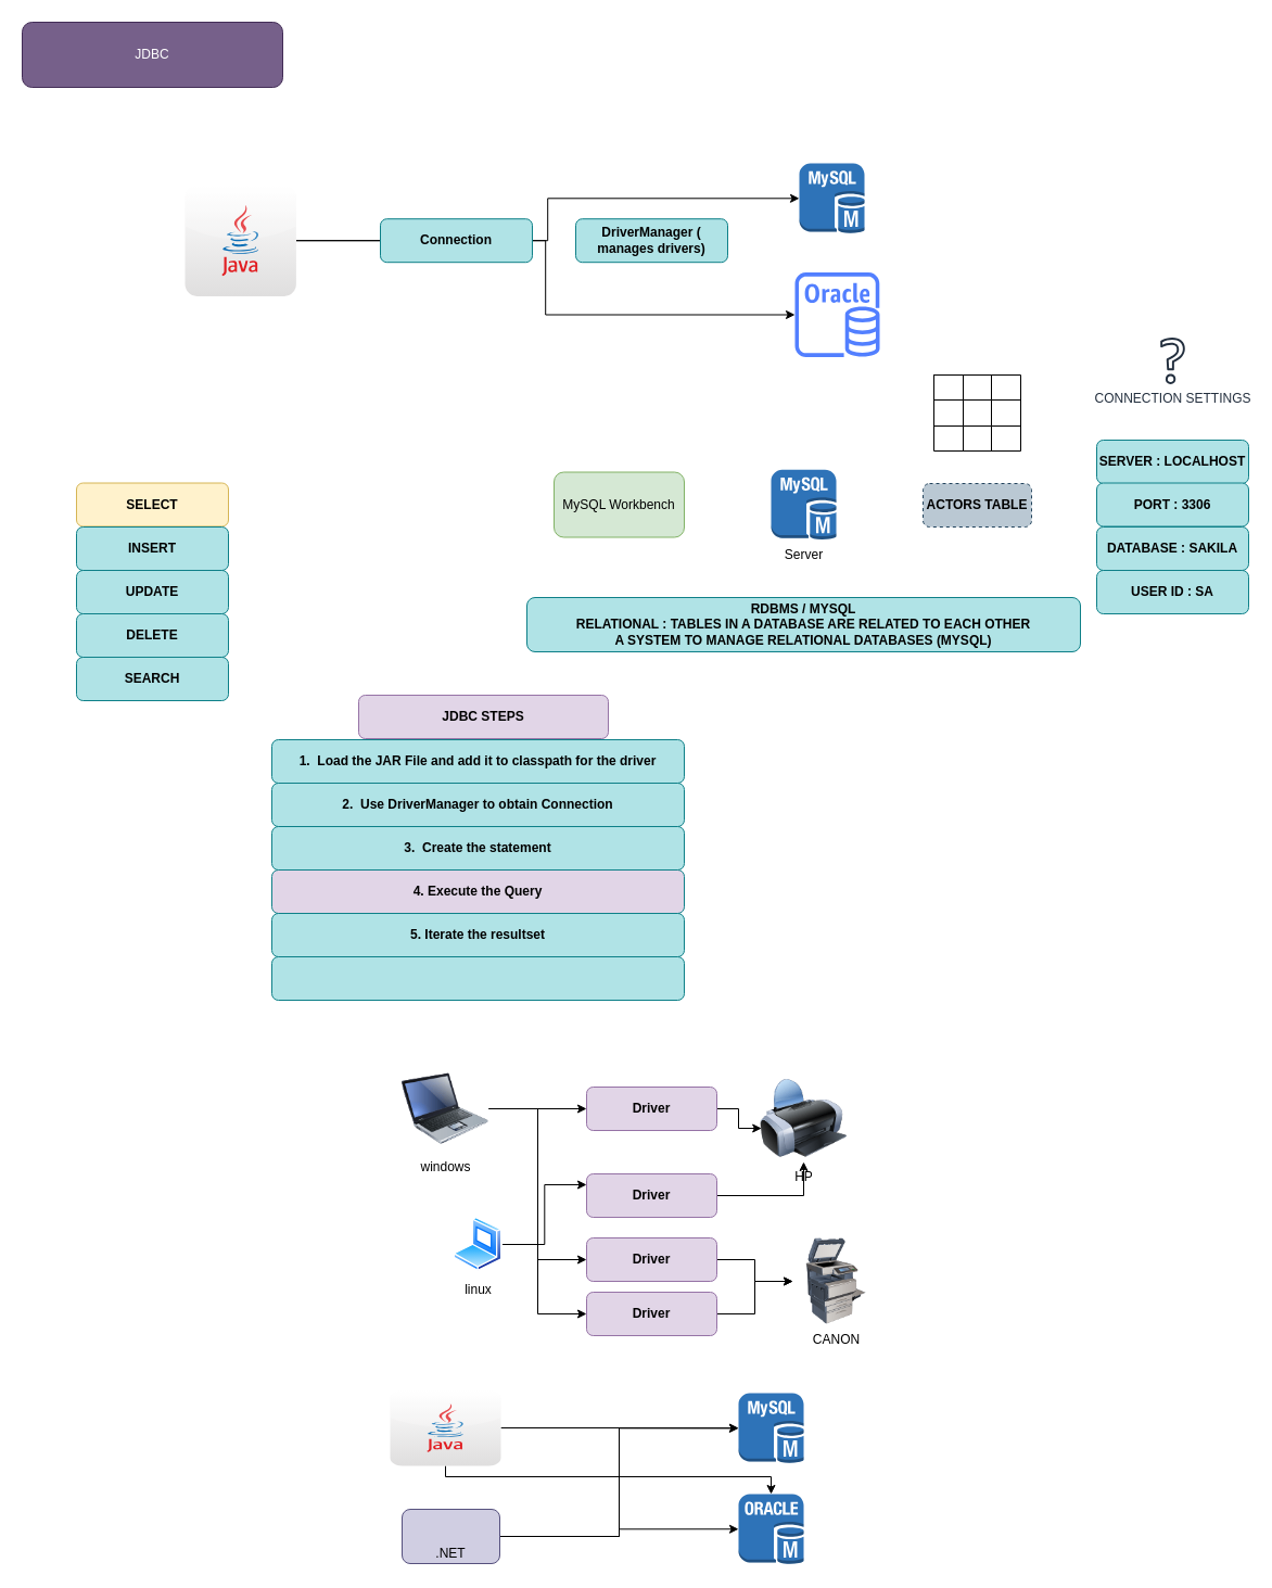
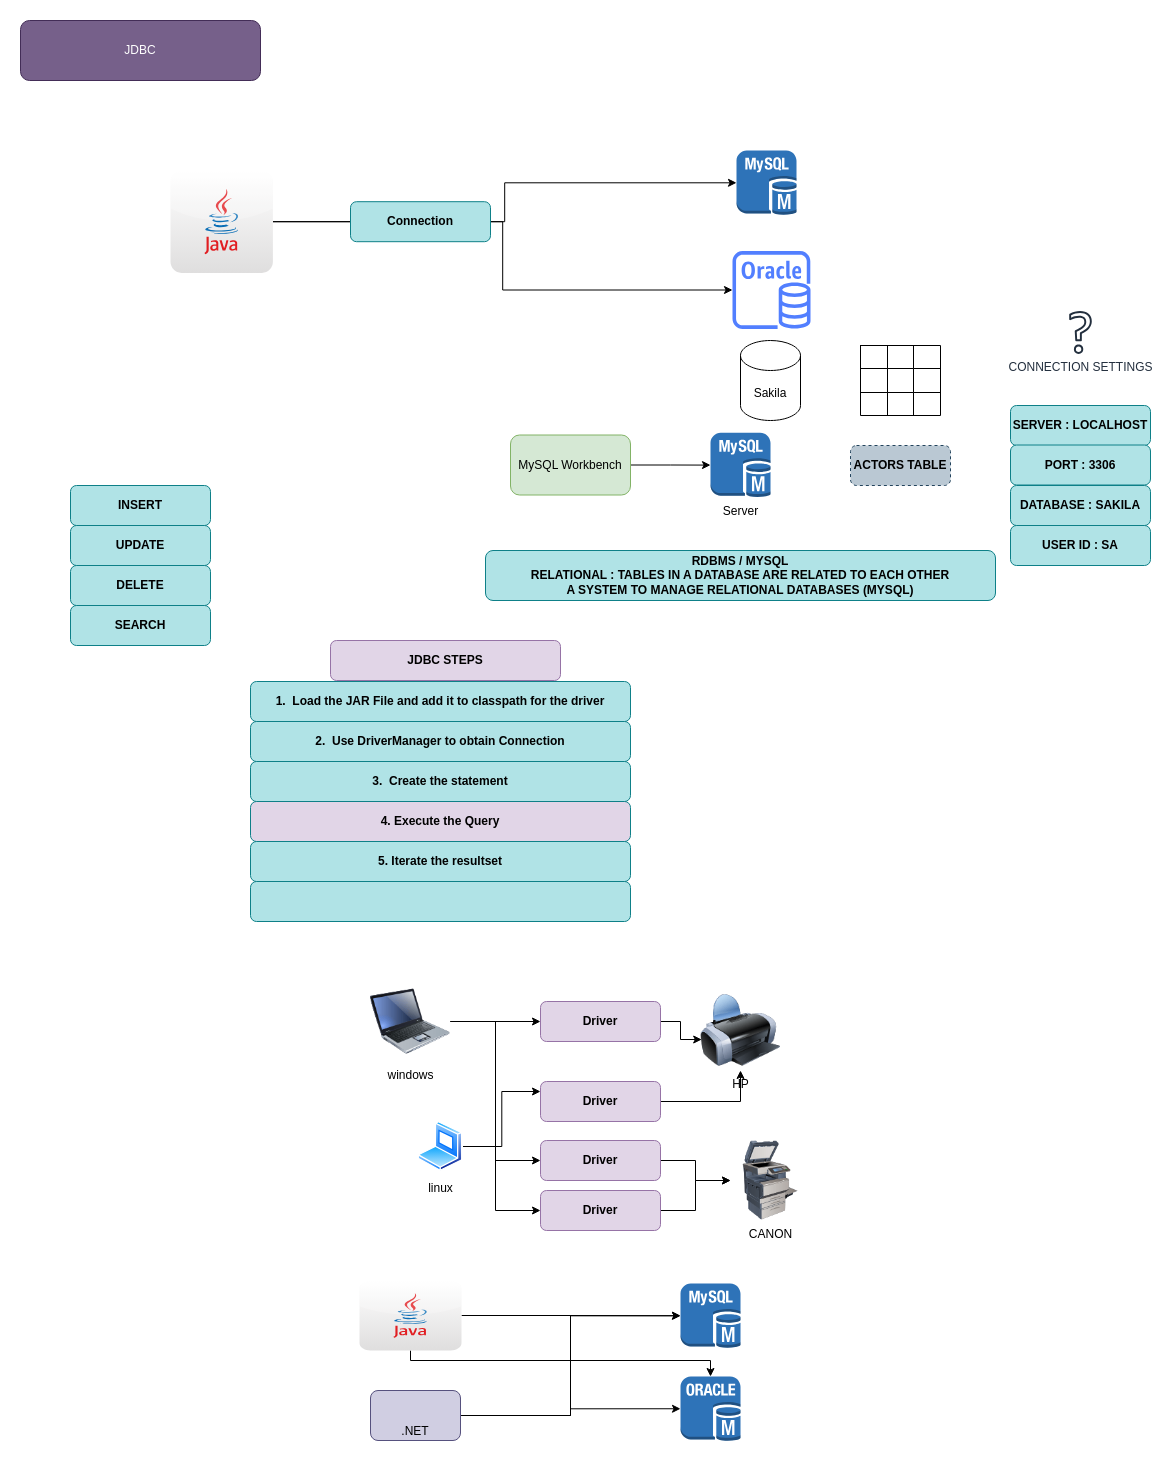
- <mxCell id="68" value="DriverManager ( manages drivers)" style="rounded=1;whiteSpace=wrap;html=1;fillColor=#b0e3e6;strokeColor=#0e8088;fontStyle=1;" vertex="1" parent="1"><mxGeometry x="530" y="201.2" width="140" height="40" as="geometry" /></mxCell>
+ <mxCell id="10" value="Sakila" style="shape=cylinder3;whiteSpace=wrap;html=1;boundedLbl=1;backgroundOutline=1;size=15;" vertex="1" parent="1"><mxGeometry x="740" y="340" width="60" height="80" as="geometry" /></mxCell>
- <mxCell id="31" value="SELECT" style="rounded=1;whiteSpace=wrap;html=1;fillColor=#fff2cc;strokeColor=#d6b656;fontStyle=1;" vertex="1" parent="1"><mxGeometry x="70" y="444.5" width="140" height="40" as="geometry" /></mxCell>
+ <mxCell id="8" style="edgeStyle=orthogonalEdgeStyle;rounded=0;orthogonalLoop=1;jettySize=auto;html=1;" edge="1" parent="1" source="9" target="7"><mxGeometry relative="1" as="geometry" /></mxCell>
